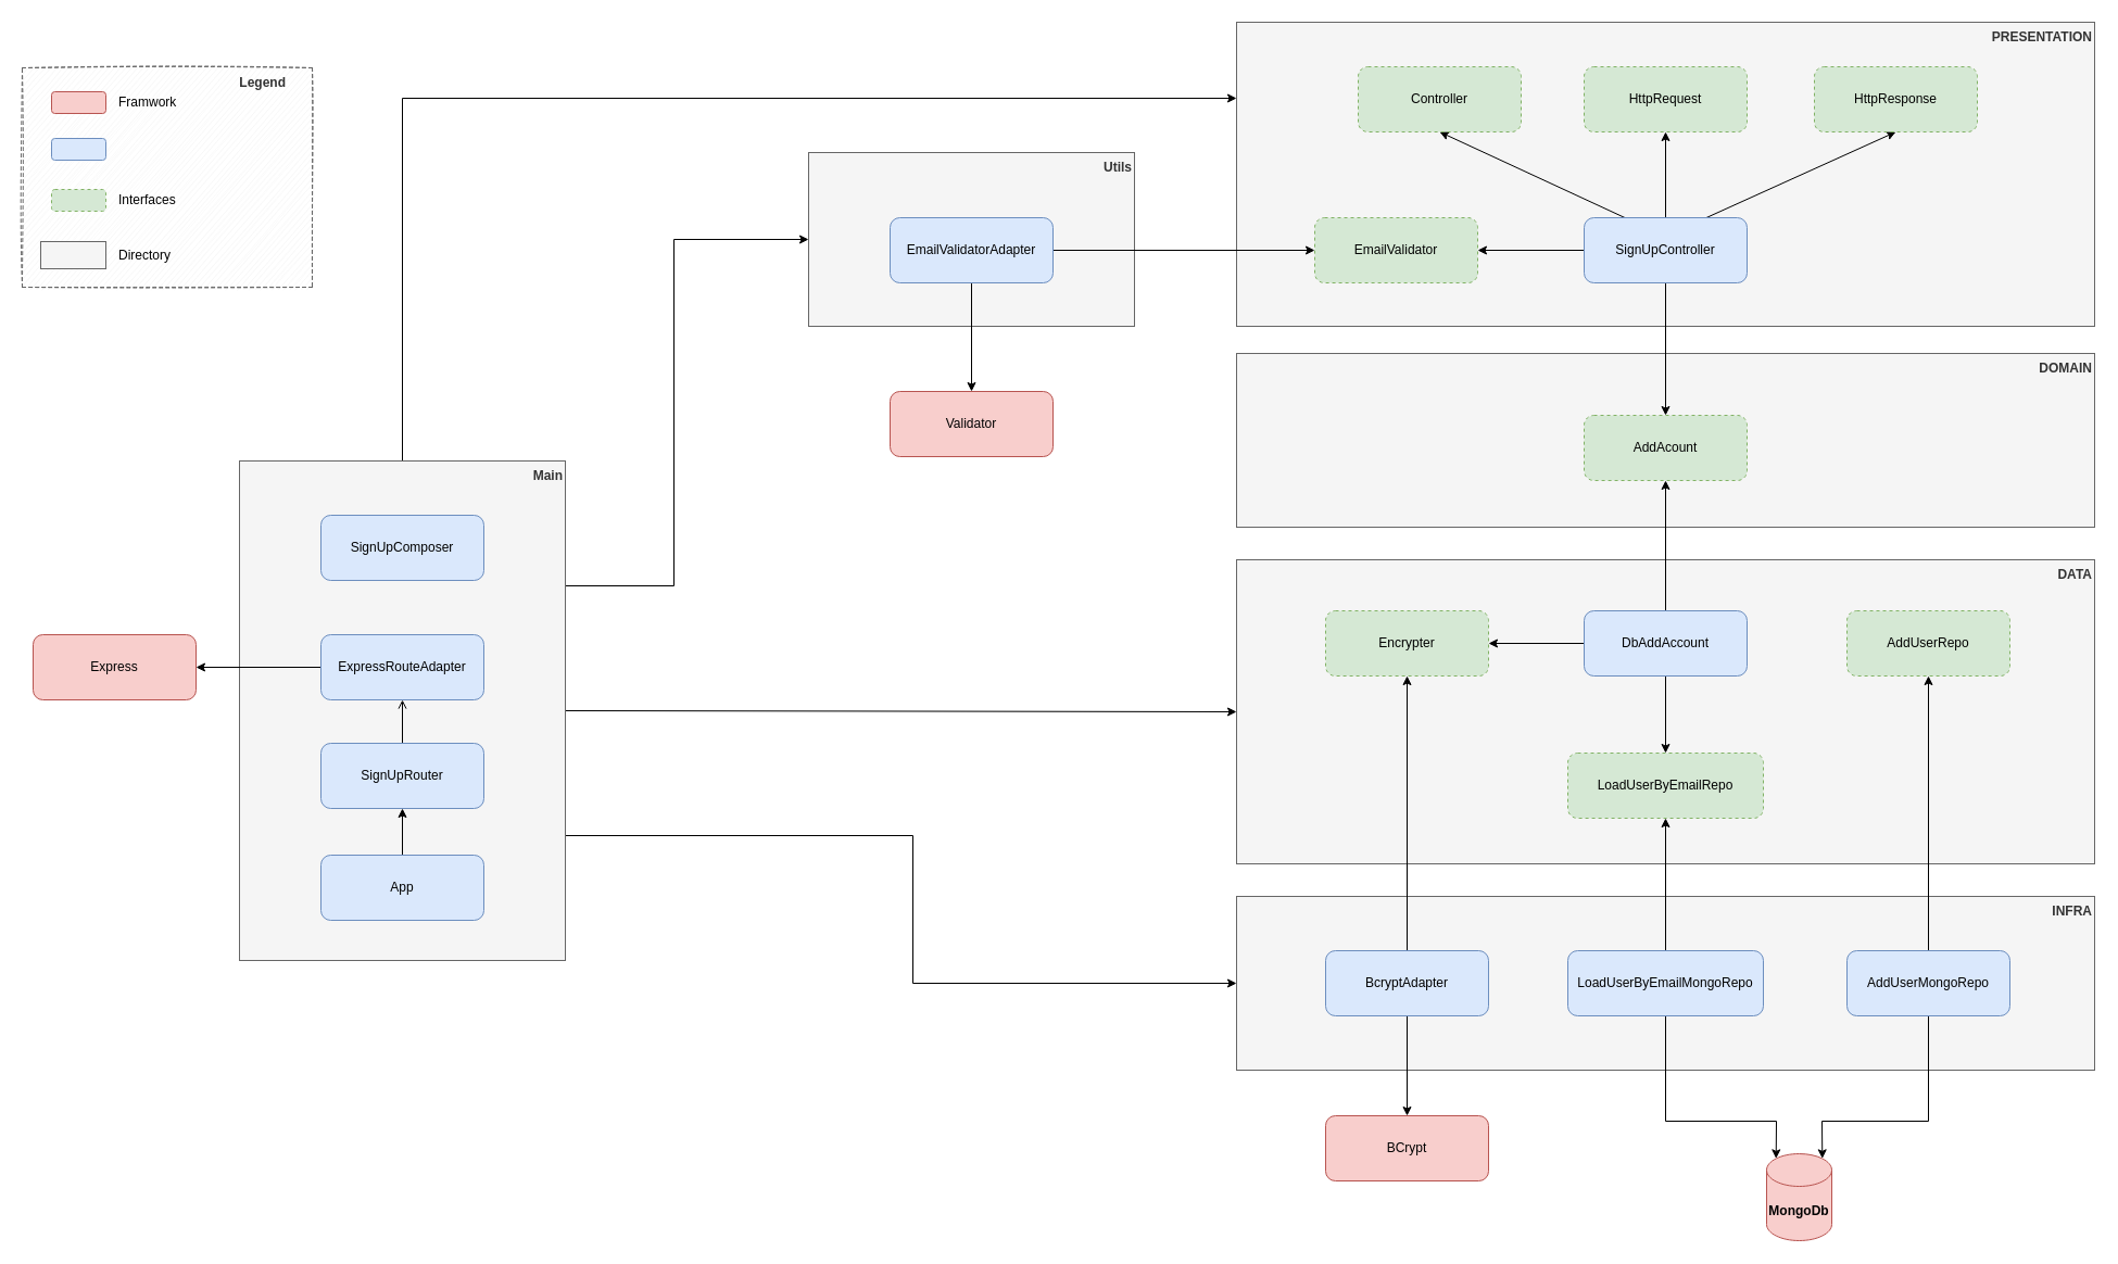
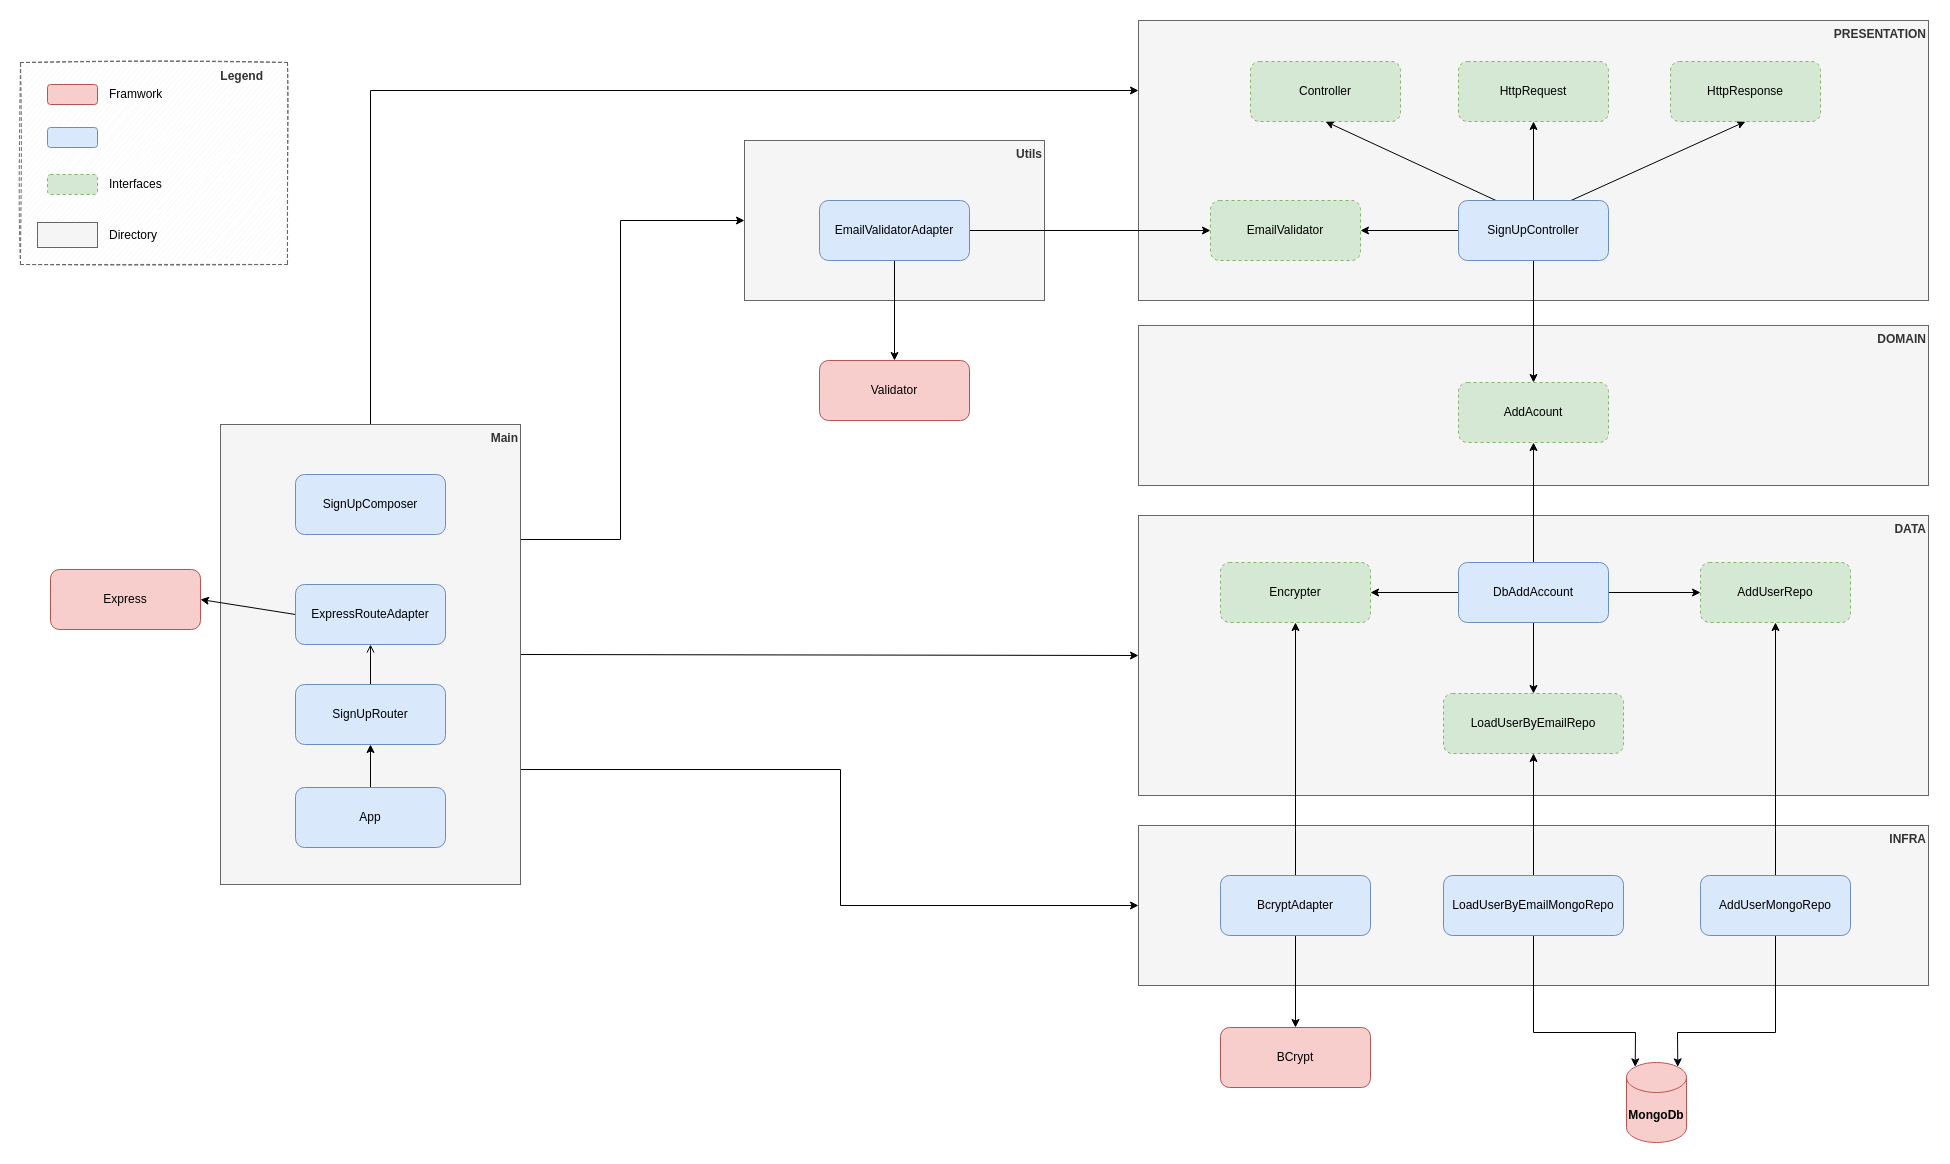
+ <mxCell id="30" style="edgeStyle=none;rounded=0;orthogonalLoop=1;jettySize=auto;html=1;exitX=1;exitY=0.5;exitDx=0;exitDy=0;entryX=0;entryY=0.5;entryDx=0;entryDy=0;" edge="1" parent="1" source="33" target="35"><mxGeometry relative="1" as="geometry" /></mxCell>
- <mxCell id="23" value="Express" style="rounded=1;whiteSpace=wrap;html=1;fontFamily=Arial;fontSource=https%3A%2F%2Ffonts.googleapis.com%2Fcss%3Ffamily%3DArial;fillColor=#f8cecc;strokeColor=#b85450;" vertex="1" parent="1"><mxGeometry x="30" y="584" width="150" height="60" as="geometry" /></mxCell>
+ <mxCell id="23" value="Express" style="rounded=1;whiteSpace=wrap;html=1;fontFamily=Arial;fontSource=https%3A%2F%2Ffonts.googleapis.com%2Fcss%3Ffamily%3DArial;fillColor=#f8cecc;strokeColor=#b85450;" vertex="1" parent="1"><mxGeometry x="50" y="569" width="150" height="60" as="geometry" /></mxCell>
